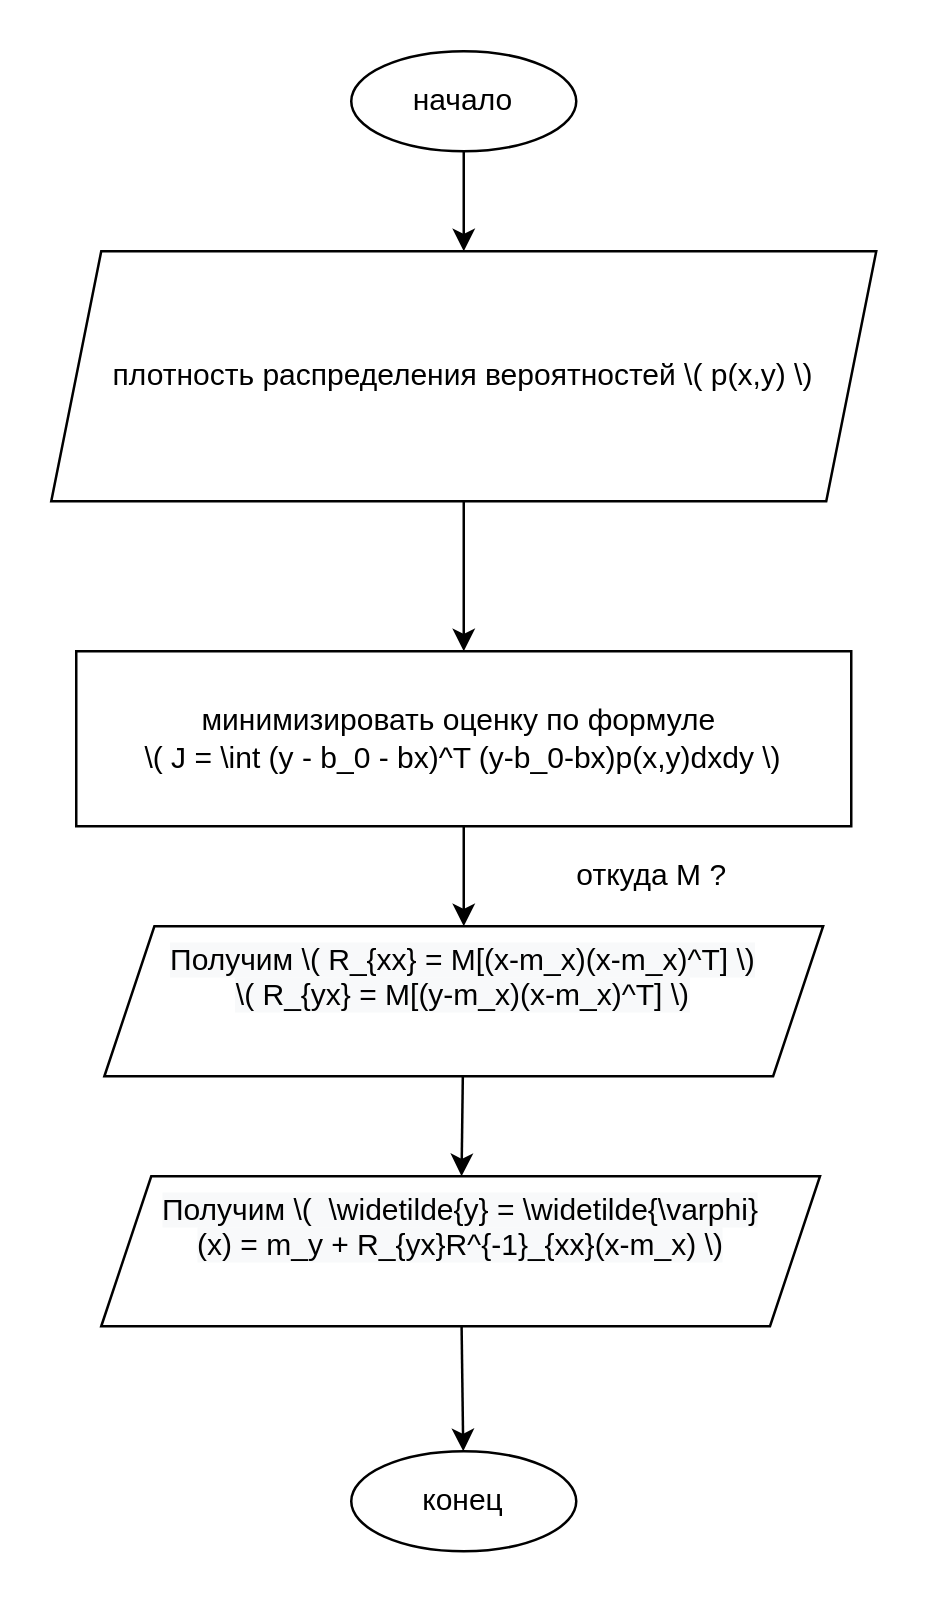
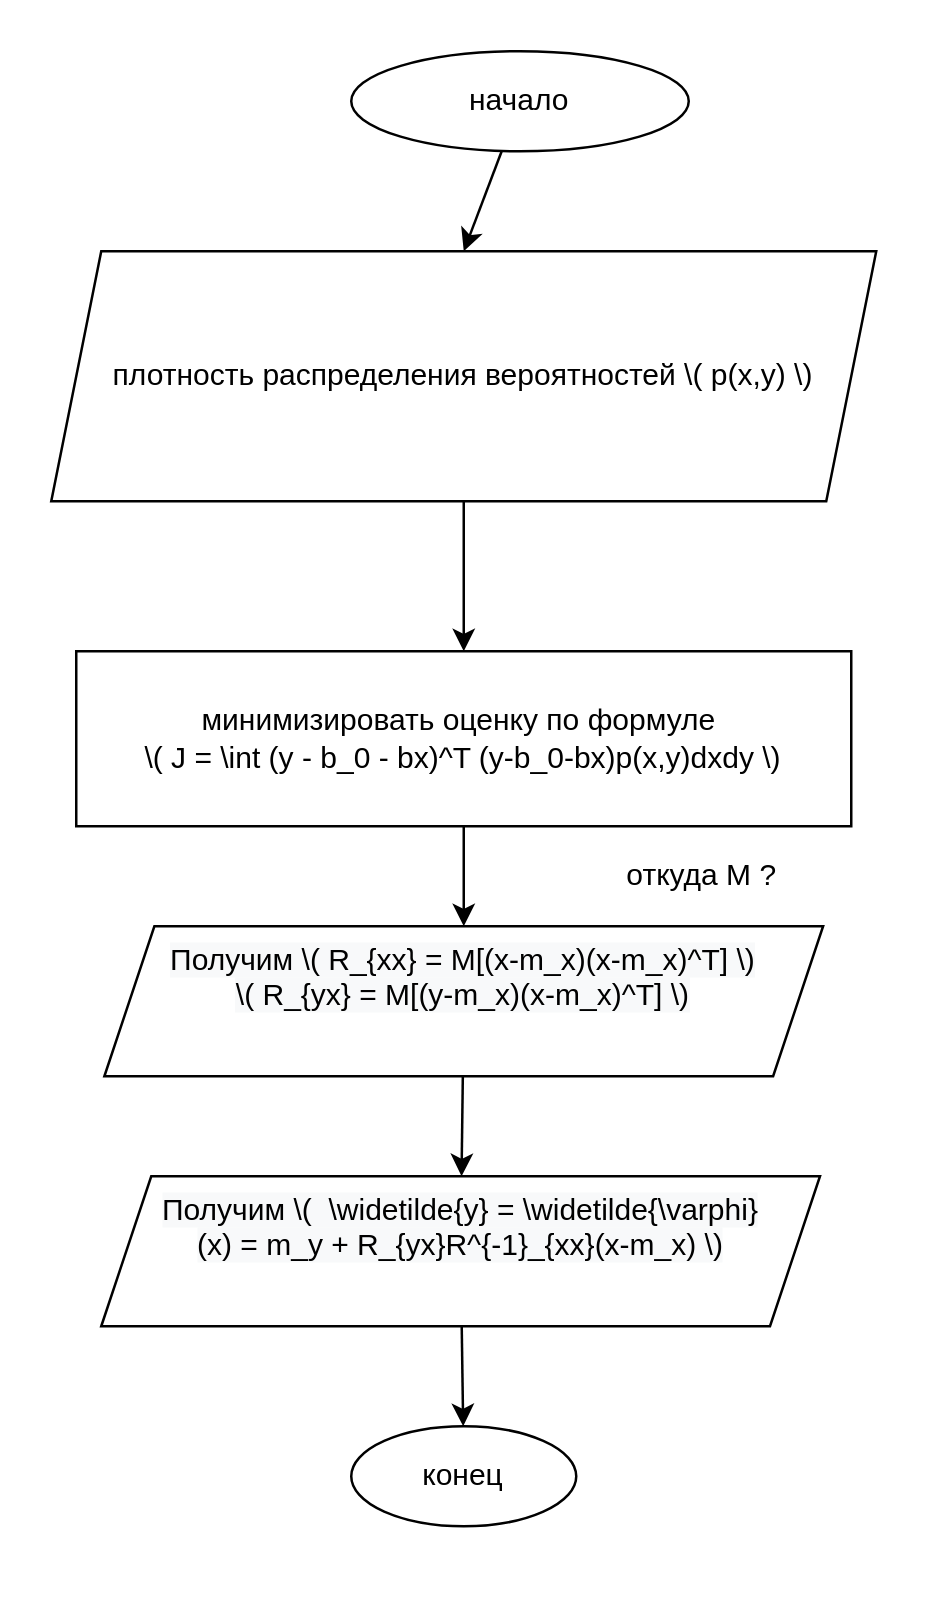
- <mxCell id="3" value="начало" style="ellipse;whiteSpace=wrap;html=1;" parent="1" vertex="1"><mxGeometry x="140" y="20" width="90" height="40" as="geometry" /></mxCell>
+ <mxCell id="3" value="начало" style="ellipse;whiteSpace=wrap;html=1;" parent="1" vertex="1"><mxGeometry x="140" y="20" width="135" height="40" as="geometry" /></mxCell>
- <mxCell id="17" value="откуда M ?" style="text;html=1;align=center;verticalAlign=middle;resizable=0;points=[];autosize=1;strokeColor=none;fillColor=none;" vertex="1" parent="1"><mxGeometry x="220" y="340" width="80" height="20" as="geometry" /></mxCell>
+ <mxCell id="17" value="откуда M ?" style="text;html=1;align=center;verticalAlign=middle;resizable=0;points=[];autosize=1;strokeColor=none;fillColor=none;" vertex="1" parent="1"><mxGeometry x="240" y="340" width="80" height="20" as="geometry" /></mxCell>
- <mxCell id="9" value="конец" style="ellipse;whiteSpace=wrap;html=1;" parent="1" vertex="1"><mxGeometry x="140" y="580" width="90" height="40" as="geometry" /></mxCell>
+ <mxCell id="9" value="конец" style="ellipse;whiteSpace=wrap;html=1;" parent="1" vertex="1"><mxGeometry x="140" y="570" width="90" height="40" as="geometry" /></mxCell>
